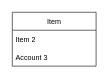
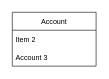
- <mxCell id="2" value="Item" style="swimlane;fontStyle=0;childLayout=stackLayout;horizontal=1;startSize=30;horizontalStack=0;resizeParent=1;resizeParentMax=0;resizeLast=0;collapsible=1;marginBottom=0;" vertex="1" parent="1"><mxGeometry x="20" y="20" width="140" height="90" as="geometry" /></mxCell>
+ <mxCell id="2" value="Account" style="swimlane;fontStyle=0;childLayout=stackLayout;horizontal=1;startSize=30;horizontalStack=0;resizeParent=1;resizeParentMax=0;resizeLast=0;collapsible=1;marginBottom=0;" vertex="1" parent="1"><mxGeometry x="20" y="20" width="140" height="90" as="geometry" /></mxCell>
